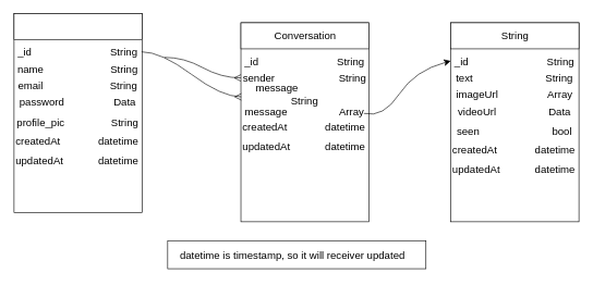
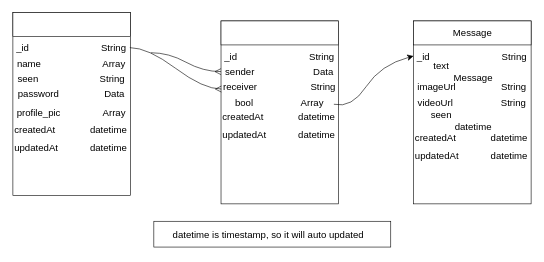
- <mxCell id="13" value="Conversation" style="text;strokeColor=none;fillColor=none;html=1;align=center;verticalAlign=middle;whiteSpace=wrap;rounded=0;fontSize=16;" vertex="1" parent="1"><mxGeometry x="405.5" y="34" width="121" height="39" as="geometry" /></mxCell>
- <mxCell id="26" value="String" style="text;strokeColor=none;fillColor=none;html=1;align=center;verticalAlign=middle;whiteSpace=wrap;rounded=0;fontSize=16;" vertex="1" parent="1"><mxGeometry x="726.5" y="34" width="121" height="39" as="geometry" /></mxCell>
+ <mxCell id="26" value="Message" style="text;strokeColor=none;fillColor=none;html=1;align=center;verticalAlign=middle;whiteSpace=wrap;rounded=0;fontSize=16;" vertex="1" parent="1"><mxGeometry x="726.5" y="34" width="121" height="39" as="geometry" /></mxCell>
- <mxCell id="5" value="name&amp;nbsp; &amp;nbsp; &amp;nbsp; &amp;nbsp; &amp;nbsp; &amp;nbsp; &amp;nbsp; &amp;nbsp; &amp;nbsp; &amp;nbsp; &amp;nbsp; &amp;nbsp;String" style="text;strokeColor=none;fillColor=none;html=1;align=center;verticalAlign=middle;whiteSpace=wrap;rounded=0;fontSize=16;" vertex="1" parent="1"><mxGeometry x="21" y="86" width="195" height="37" as="geometry" /></mxCell>
+ <mxCell id="5" value="name&amp;nbsp; &amp;nbsp; &amp;nbsp; &amp;nbsp; &amp;nbsp; &amp;nbsp; &amp;nbsp; &amp;nbsp; &amp;nbsp; &amp;nbsp; &amp;nbsp; &amp;nbsp;Array" style="text;strokeColor=none;fillColor=none;html=1;align=center;verticalAlign=middle;whiteSpace=wrap;rounded=0;fontSize=16;" vertex="1" parent="1"><mxGeometry x="21" y="86" width="195" height="37" as="geometry" /></mxCell>
- <mxCell id="15" value="sender&amp;nbsp; &amp;nbsp; &amp;nbsp; &amp;nbsp; &amp;nbsp; &amp;nbsp; &amp;nbsp; &amp;nbsp; &amp;nbsp; &amp;nbsp; &amp;nbsp; String" style="text;strokeColor=none;fillColor=none;html=1;align=center;verticalAlign=middle;whiteSpace=wrap;rounded=0;fontSize=16;" vertex="1" parent="1"><mxGeometry x="368" y="100" width="195" height="37" as="geometry" /></mxCell>
+ <mxCell id="15" value="sender&amp;nbsp; &amp;nbsp; &amp;nbsp; &amp;nbsp; &amp;nbsp; &amp;nbsp; &amp;nbsp; &amp;nbsp; &amp;nbsp; &amp;nbsp; &amp;nbsp; Data" style="text;strokeColor=none;fillColor=none;html=1;align=center;verticalAlign=middle;whiteSpace=wrap;rounded=0;fontSize=16;" vertex="1" parent="1"><mxGeometry x="368" y="100" width="195" height="37" as="geometry" /></mxCell>
- <mxCell id="28" value="text&amp;nbsp; &amp;nbsp; &amp;nbsp; &amp;nbsp; &amp;nbsp; &amp;nbsp; &amp;nbsp; &amp;nbsp; &amp;nbsp; &amp;nbsp; &amp;nbsp; &amp;nbsp; &amp;nbsp;String" style="text;strokeColor=none;fillColor=none;html=1;align=center;verticalAlign=middle;whiteSpace=wrap;rounded=0;fontSize=16;" vertex="1" parent="1"><mxGeometry x="689" y="100" width="195" height="37" as="geometry" /></mxCell>
+ <mxCell id="28" value="text&amp;nbsp; &amp;nbsp; &amp;nbsp; &amp;nbsp; &amp;nbsp; &amp;nbsp; &amp;nbsp; &amp;nbsp; &amp;nbsp; &amp;nbsp; &amp;nbsp; &amp;nbsp; &amp;nbsp;Message" style="text;strokeColor=none;fillColor=none;html=1;align=center;verticalAlign=middle;whiteSpace=wrap;rounded=0;fontSize=16;" vertex="1" parent="1"><mxGeometry x="689" y="100" width="195" height="37" as="geometry" /></mxCell>
- <mxCell id="6" value="email&amp;nbsp; &amp;nbsp; &amp;nbsp; &amp;nbsp; &amp;nbsp; &amp;nbsp; &amp;nbsp; &amp;nbsp; &amp;nbsp; &amp;nbsp; &amp;nbsp; &amp;nbsp;String" style="text;strokeColor=none;fillColor=none;html=1;align=center;verticalAlign=middle;whiteSpace=wrap;rounded=0;fontSize=16;" vertex="1" parent="1"><mxGeometry x="21" y="111" width="195" height="37" as="geometry" /></mxCell>
+ <mxCell id="6" value="seen&amp;nbsp; &amp;nbsp; &amp;nbsp; &amp;nbsp; &amp;nbsp; &amp;nbsp; &amp;nbsp; &amp;nbsp; &amp;nbsp; &amp;nbsp; &amp;nbsp; &amp;nbsp;String" style="text;strokeColor=none;fillColor=none;html=1;align=center;verticalAlign=middle;whiteSpace=wrap;rounded=0;fontSize=16;" vertex="1" parent="1"><mxGeometry x="21" y="111" width="195" height="37" as="geometry" /></mxCell>
- <mxCell id="16" value="message&amp;nbsp; &amp;nbsp; &amp;nbsp; &amp;nbsp; &amp;nbsp; &amp;nbsp; &amp;nbsp; &amp;nbsp; &amp;nbsp; &amp;nbsp; String" style="text;strokeColor=none;fillColor=none;html=1;align=center;verticalAlign=middle;whiteSpace=wrap;rounded=0;fontSize=16;" vertex="1" parent="1"><mxGeometry x="368" y="125" width="195" height="37" as="geometry" /></mxCell>
+ <mxCell id="16" value="receiver&amp;nbsp; &amp;nbsp; &amp;nbsp; &amp;nbsp; &amp;nbsp; &amp;nbsp; &amp;nbsp; &amp;nbsp; &amp;nbsp; &amp;nbsp; String" style="text;strokeColor=none;fillColor=none;html=1;align=center;verticalAlign=middle;whiteSpace=wrap;rounded=0;fontSize=16;" vertex="1" parent="1"><mxGeometry x="368" y="125" width="195" height="37" as="geometry" /></mxCell>
- <mxCell id="29" value="imageUrl&lt;span style=&quot;background-color: initial;&quot;&gt;&amp;nbsp; &amp;nbsp; &amp;nbsp; &amp;nbsp; &amp;nbsp; &amp;nbsp; &amp;nbsp; &amp;nbsp; &amp;nbsp;Array&lt;/span&gt;" style="text;strokeColor=none;fillColor=none;html=1;align=center;verticalAlign=middle;whiteSpace=wrap;rounded=0;fontSize=16;" vertex="1" parent="1"><mxGeometry x="689" y="125" width="195" height="37" as="geometry" /></mxCell>
+ <mxCell id="29" value="imageUrl&lt;span style=&quot;background-color: initial;&quot;&gt;&amp;nbsp; &amp;nbsp; &amp;nbsp; &amp;nbsp; &amp;nbsp; &amp;nbsp; &amp;nbsp; &amp;nbsp; &amp;nbsp;String&lt;/span&gt;" style="text;strokeColor=none;fillColor=none;html=1;align=center;verticalAlign=middle;whiteSpace=wrap;rounded=0;fontSize=16;" vertex="1" parent="1"><mxGeometry x="689" y="125" width="195" height="37" as="geometry" /></mxCell>
- <mxCell id="17" value="message&amp;nbsp; &amp;nbsp; &amp;nbsp; &amp;nbsp; &amp;nbsp; &amp;nbsp; &amp;nbsp; &amp;nbsp; &amp;nbsp; Array" style="text;strokeColor=none;fillColor=none;html=1;align=center;verticalAlign=middle;whiteSpace=wrap;rounded=0;fontSize=16;" vertex="1" parent="1"><mxGeometry x="368" y="151" width="195" height="37" as="geometry" /></mxCell>
+ <mxCell id="17" value="bool&amp;nbsp; &amp;nbsp; &amp;nbsp; &amp;nbsp; &amp;nbsp; &amp;nbsp; &amp;nbsp; &amp;nbsp; &amp;nbsp; Array" style="text;strokeColor=none;fillColor=none;html=1;align=center;verticalAlign=middle;whiteSpace=wrap;rounded=0;fontSize=16;" vertex="1" parent="1"><mxGeometry x="368" y="151" width="195" height="37" as="geometry" /></mxCell>
- <mxCell id="30" value="videoUrl&amp;nbsp; &amp;nbsp; &amp;nbsp; &amp;nbsp; &amp;nbsp; &amp;nbsp; &amp;nbsp; &amp;nbsp; &amp;nbsp; Data" style="text;strokeColor=none;fillColor=none;html=1;align=center;verticalAlign=middle;whiteSpace=wrap;rounded=0;fontSize=16;" vertex="1" parent="1"><mxGeometry x="689" y="151" width="195" height="37" as="geometry" /></mxCell>
+ <mxCell id="30" value="videoUrl&amp;nbsp; &amp;nbsp; &amp;nbsp; &amp;nbsp; &amp;nbsp; &amp;nbsp; &amp;nbsp; &amp;nbsp; &amp;nbsp; String" style="text;strokeColor=none;fillColor=none;html=1;align=center;verticalAlign=middle;whiteSpace=wrap;rounded=0;fontSize=16;" vertex="1" parent="1"><mxGeometry x="689" y="151" width="195" height="37" as="geometry" /></mxCell>
- <mxCell id="8" value="profile_pic&amp;nbsp; &amp;nbsp; &amp;nbsp; &amp;nbsp; &amp;nbsp; &amp;nbsp; &amp;nbsp; &amp;nbsp; String" style="text;strokeColor=none;fillColor=none;html=1;align=center;verticalAlign=middle;whiteSpace=wrap;rounded=0;fontSize=16;" vertex="1" parent="1"><mxGeometry x="21" y="168" width="195" height="37" as="geometry" /></mxCell>
+ <mxCell id="8" value="profile_pic&amp;nbsp; &amp;nbsp; &amp;nbsp; &amp;nbsp; &amp;nbsp; &amp;nbsp; &amp;nbsp; &amp;nbsp; Array" style="text;strokeColor=none;fillColor=none;html=1;align=center;verticalAlign=middle;whiteSpace=wrap;rounded=0;fontSize=16;" vertex="1" parent="1"><mxGeometry x="21" y="168" width="195" height="37" as="geometry" /></mxCell>
- <mxCell id="31" value="seen&amp;nbsp; &amp;nbsp; &amp;nbsp; &amp;nbsp; &amp;nbsp; &amp;nbsp; &amp;nbsp; &amp;nbsp; &amp;nbsp; &amp;nbsp; &amp;nbsp; &amp;nbsp; &amp;nbsp;bool" style="text;strokeColor=none;fillColor=none;html=1;align=center;verticalAlign=middle;whiteSpace=wrap;rounded=0;fontSize=16;" vertex="1" parent="1"><mxGeometry x="689" y="182" width="195" height="37" as="geometry" /></mxCell>
+ <mxCell id="31" value="seen&amp;nbsp; &amp;nbsp; &amp;nbsp; &amp;nbsp; &amp;nbsp; &amp;nbsp; &amp;nbsp; &amp;nbsp; &amp;nbsp; &amp;nbsp; &amp;nbsp; &amp;nbsp; &amp;nbsp;datetime" style="text;strokeColor=none;fillColor=none;html=1;align=center;verticalAlign=middle;whiteSpace=wrap;rounded=0;fontSize=16;" vertex="1" parent="1"><mxGeometry x="689" y="182" width="195" height="37" as="geometry" /></mxCell>
- <mxCell id="21" value="datetime is timestamp, so it will receiver updated" style="text;strokeColor=none;fillColor=none;html=1;align=center;verticalAlign=middle;whiteSpace=wrap;rounded=0;fontSize=16;" vertex="1" parent="1"><mxGeometry x="260" y="365" width="374" height="49" as="geometry" /></mxCell>
+ <mxCell id="21" value="datetime is timestamp, so it will auto updated" style="text;strokeColor=none;fillColor=none;html=1;align=center;verticalAlign=middle;whiteSpace=wrap;rounded=0;fontSize=16;" vertex="1" parent="1"><mxGeometry x="260" y="365" width="374" height="49" as="geometry" /></mxCell>
